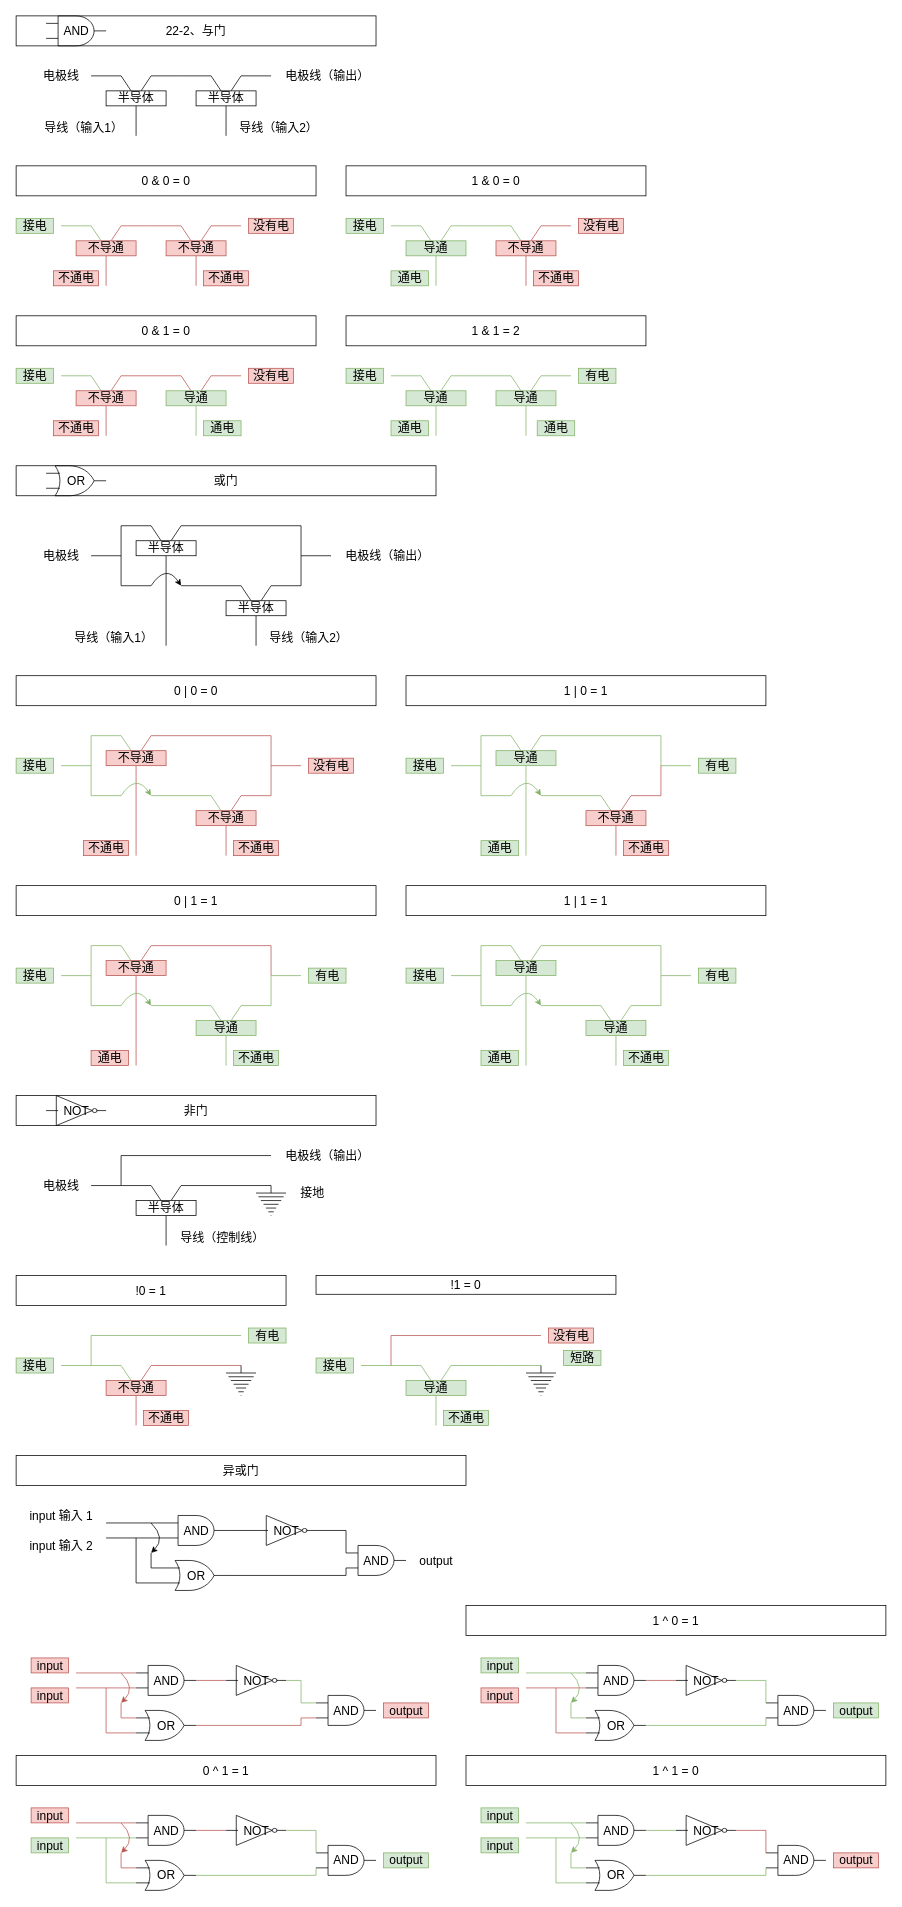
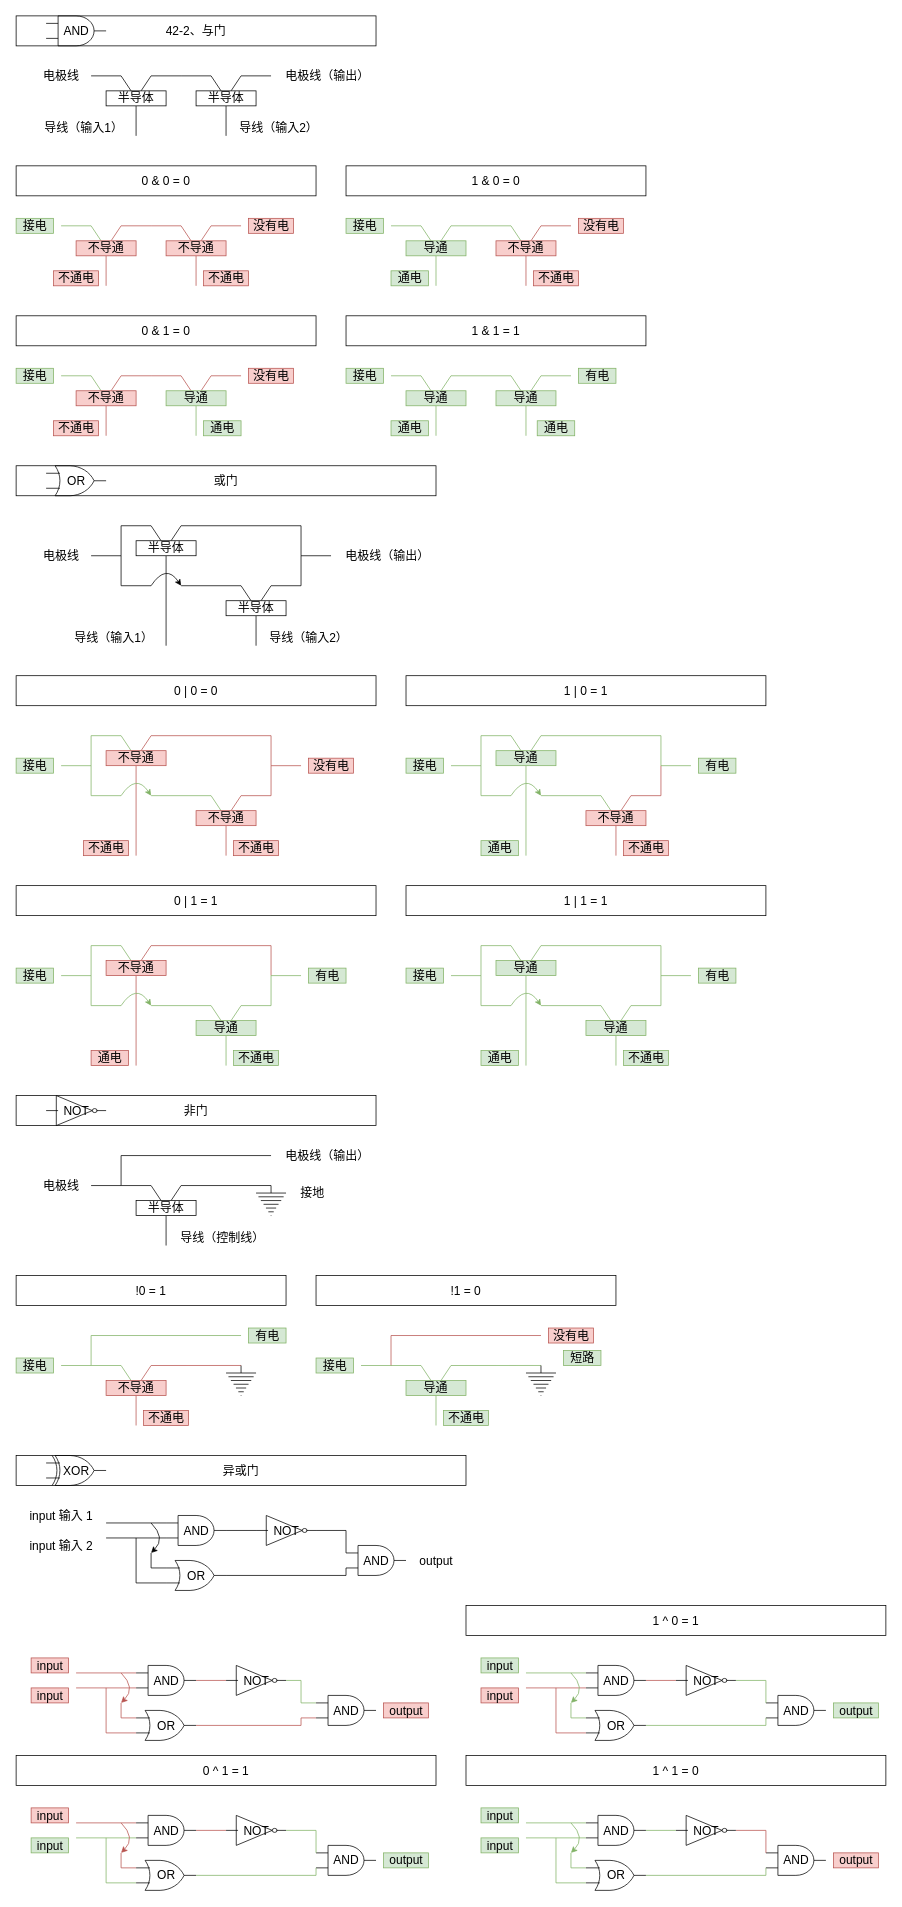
- <mxCell id="2" value="22-2、与门" style="rounded=0;whiteSpace=wrap;html=1;fontSize=16;fillColor=none;container=0;" parent="1" vertex="1"><mxGeometry x="21" y="20" width="480" height="40" as="geometry" /></mxCell>
+ <mxCell id="2" value="42-2、与门" style="rounded=0;whiteSpace=wrap;html=1;fontSize=16;fillColor=none;container=0;" parent="1" vertex="1"><mxGeometry x="21" y="20" width="480" height="40" as="geometry" /></mxCell>
- <mxCell id="9" value="1 &amp;amp; 1 = 2" style="rounded=0;whiteSpace=wrap;html=1;fontSize=16;fillColor=none;container=0;" parent="1" vertex="1"><mxGeometry x="461" y="420" width="400" height="40" as="geometry" /></mxCell>
+ <mxCell id="9" value="1 &amp;amp; 1 = 1" style="rounded=0;whiteSpace=wrap;html=1;fontSize=16;fillColor=none;container=0;" parent="1" vertex="1"><mxGeometry x="461" y="420" width="400" height="40" as="geometry" /></mxCell>
- <mxCell id="16" value="!1 = 0" style="rounded=0;whiteSpace=wrap;html=1;fontSize=16;fillColor=none;container=0;" parent="1" vertex="1"><mxGeometry x="421" y="1700" width="400" height="25" as="geometry" /></mxCell>
+ <mxCell id="16" value="!1 = 0" style="rounded=0;whiteSpace=wrap;html=1;fontSize=16;fillColor=none;container=0;" parent="1" vertex="1"><mxGeometry x="421" y="1700" width="400" height="40" as="geometry" /></mxCell>
+ <mxCell id="95" value="XOR" style="verticalLabelPosition=middle;shadow=0;dashed=0;align=center;html=1;verticalAlign=middle;shape=mxgraph.electrical.logic_gates.logic_gate;operation=xor;fontSize=16;strokeColor=#000000;fillColor=none;container=0;labelPosition=center;" parent="1" vertex="1"><mxGeometry x="61" y="1940" width="80" height="40" as="geometry" /></mxCell>
